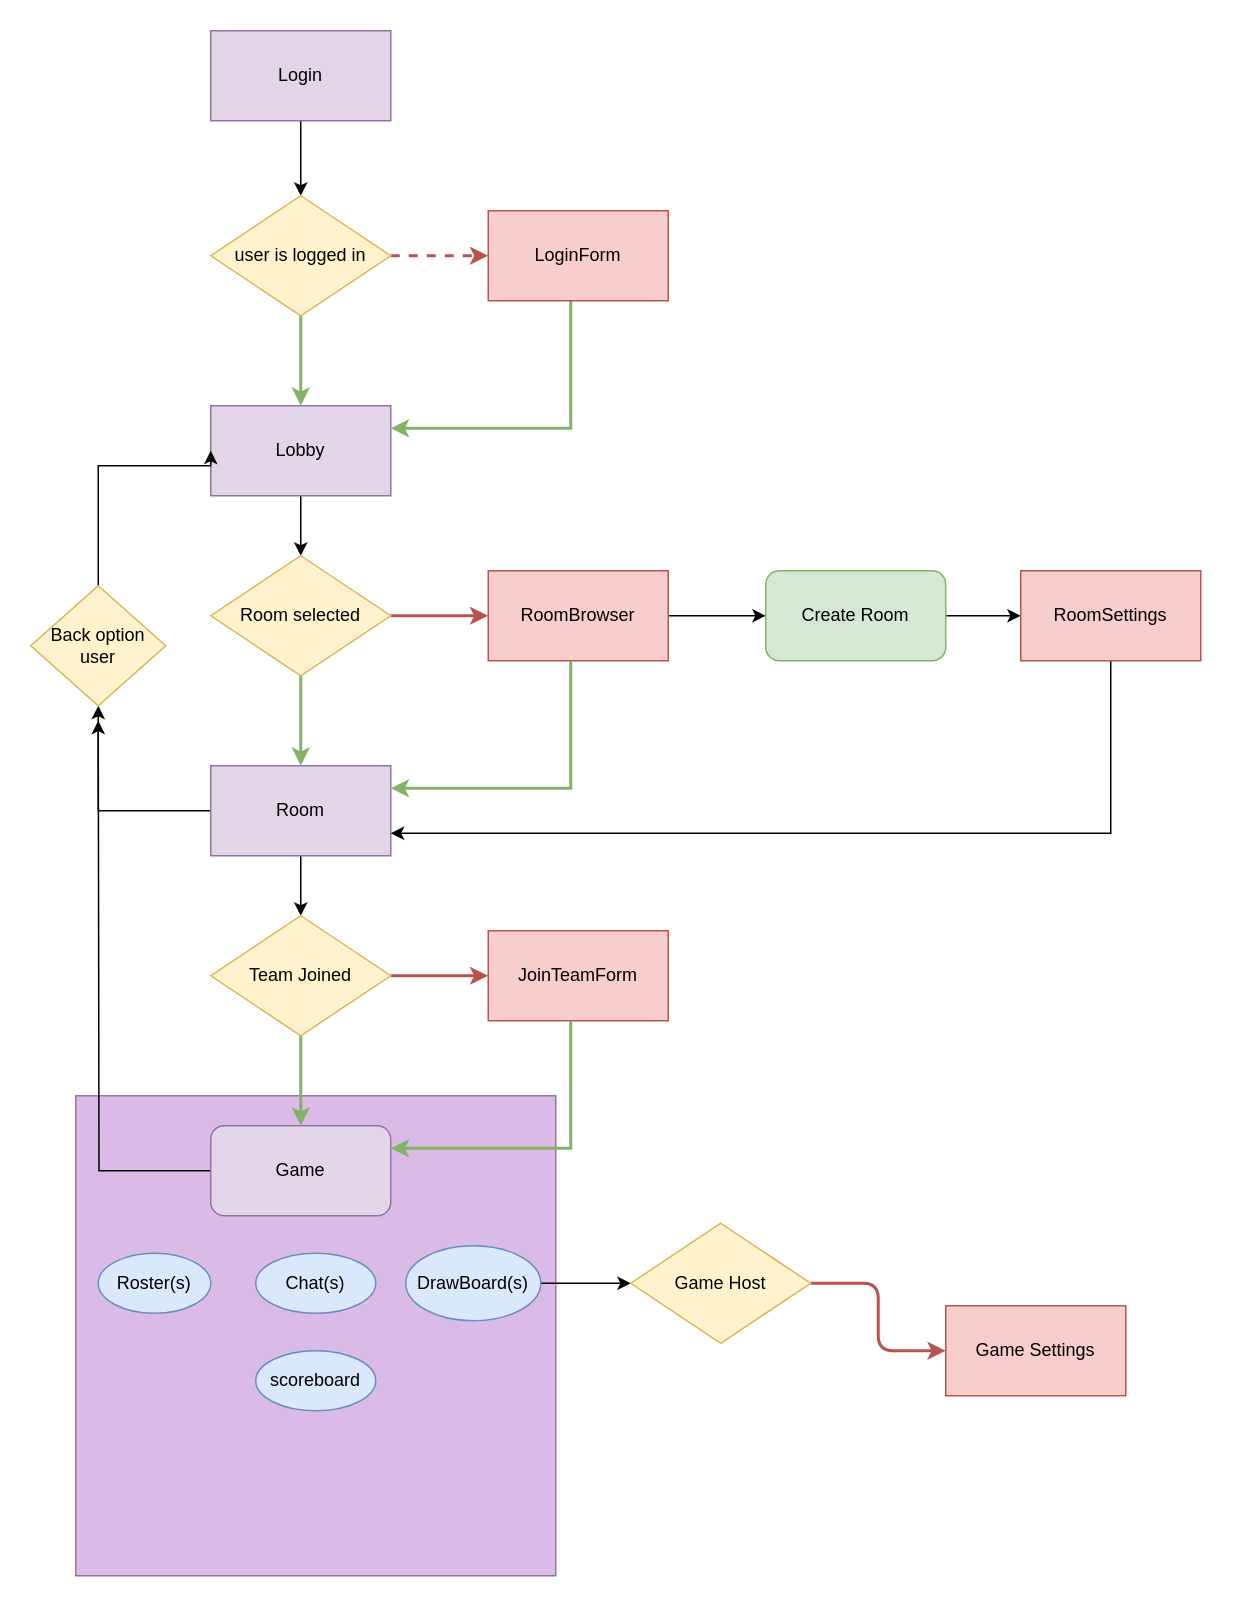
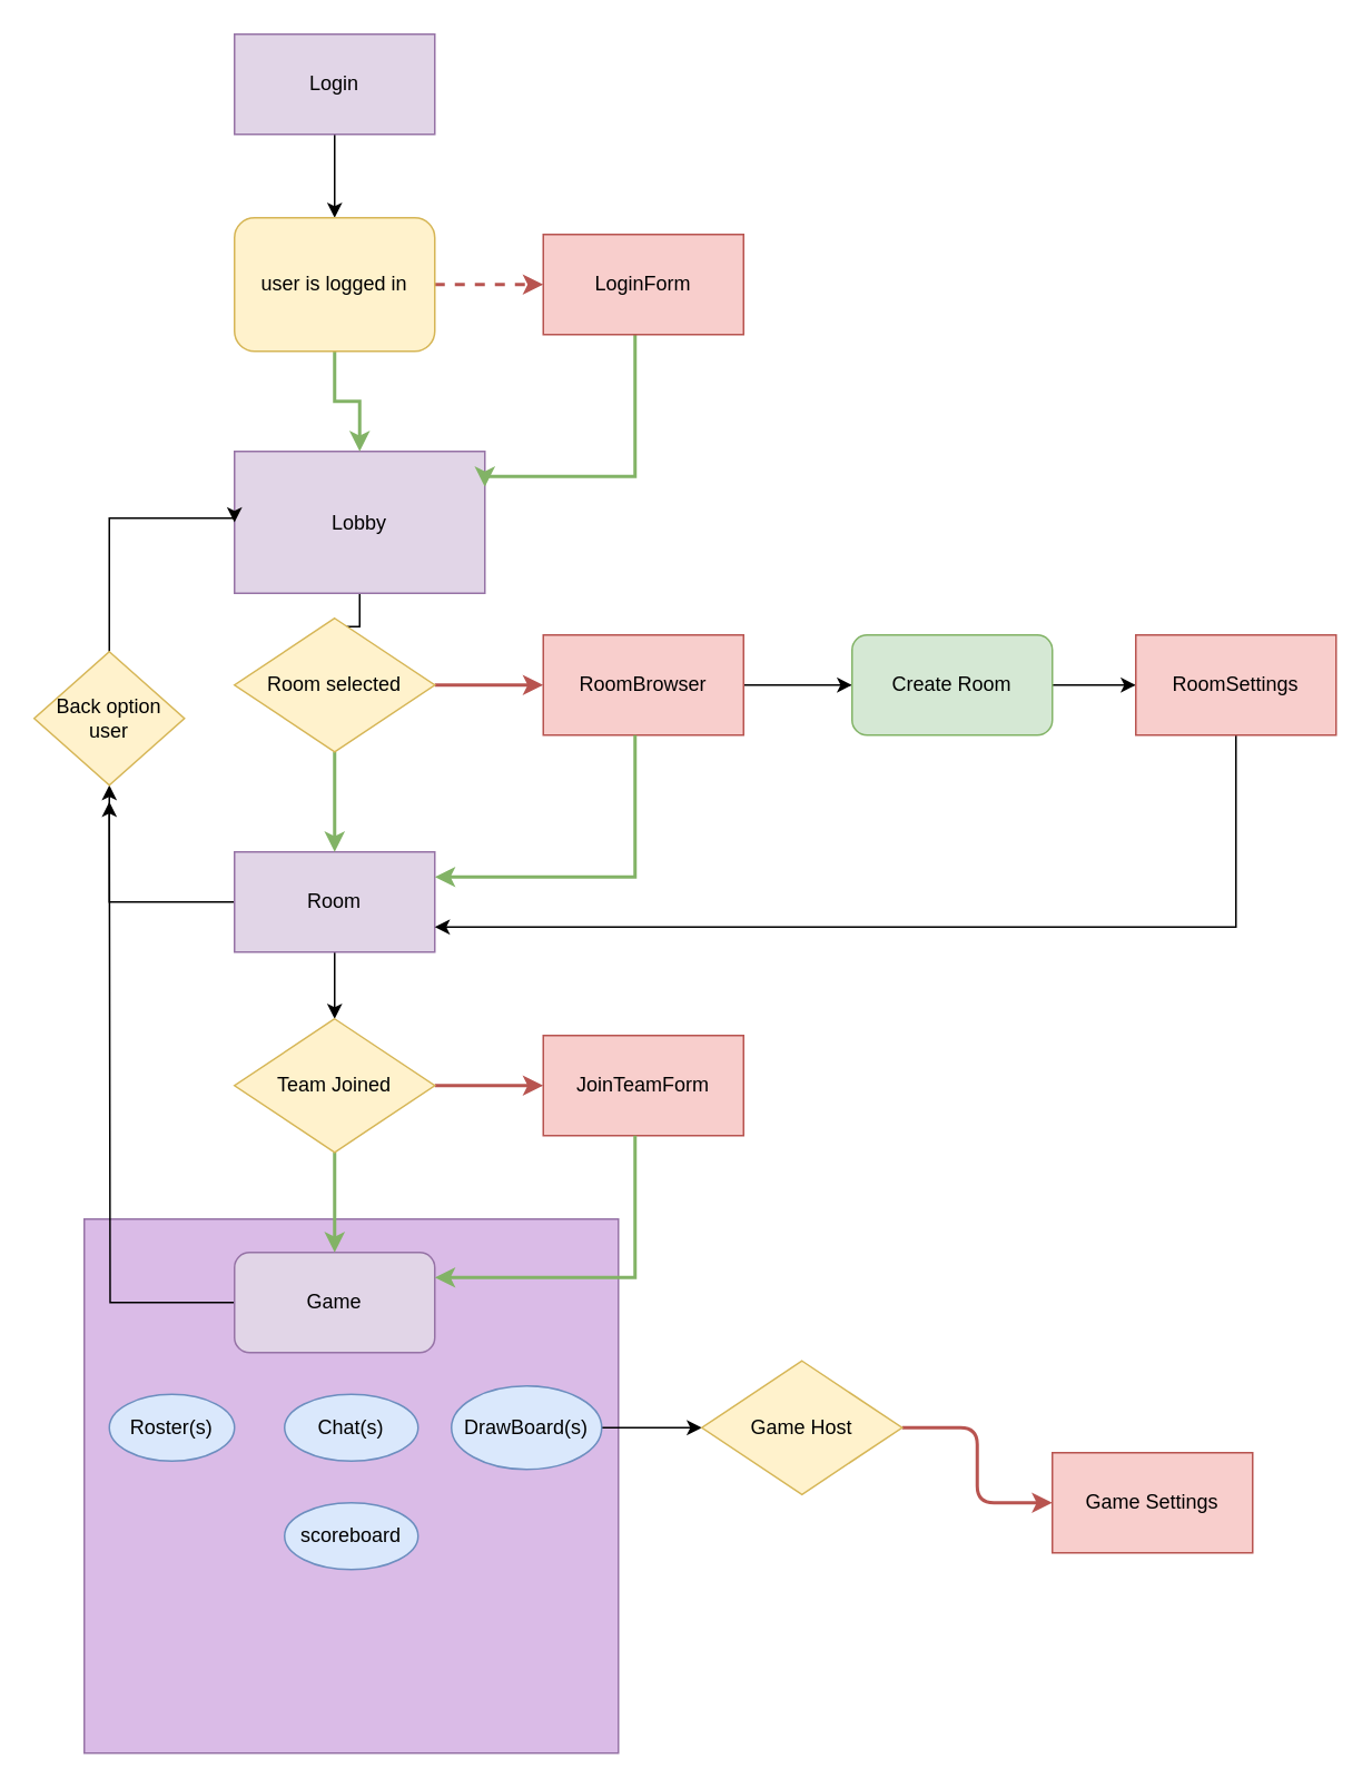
- <mxCell id="13" value="user is logged in" style="rhombus;whiteSpace=wrap;html=1;fillColor=#fff2cc;strokeColor=#d6b656;" vertex="1" parent="1"><mxGeometry x="140" y="130" width="120" height="80" as="geometry" /></mxCell>
+ <mxCell id="13" value="user is logged in" style="whiteSpace=wrap;html=1;fillColor=#fff2cc;strokeColor=#d6b656;rounded=1;" vertex="1" parent="1"><mxGeometry x="140" y="130" width="120" height="80" as="geometry" /></mxCell>
- <mxCell id="6" value="Lobby" style="rounded=0;whiteSpace=wrap;html=1;fillColor=#e1d5e7;strokeColor=#9673a6;" vertex="1" parent="1"><mxGeometry x="140" y="270" width="120" height="60" as="geometry" /></mxCell>
+ <mxCell id="6" value="Lobby" style="rounded=0;whiteSpace=wrap;html=1;fillColor=#e1d5e7;strokeColor=#9673a6;" vertex="1" parent="1"><mxGeometry x="140" y="270" width="150" height="85" as="geometry" /></mxCell>
